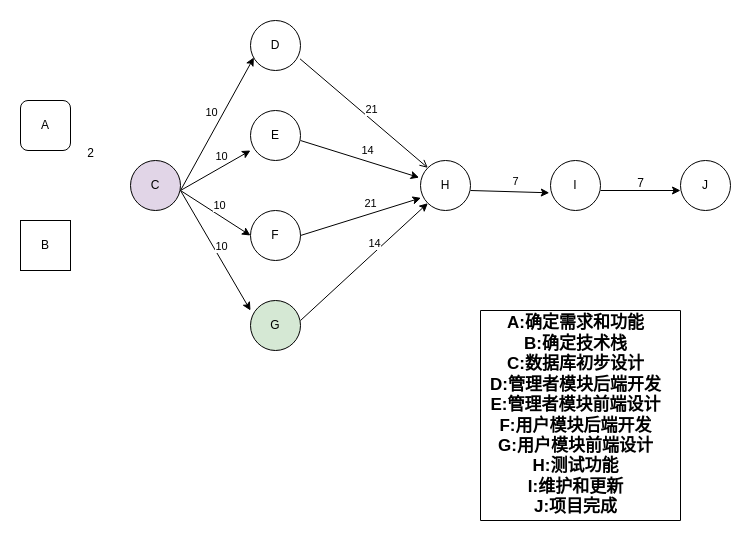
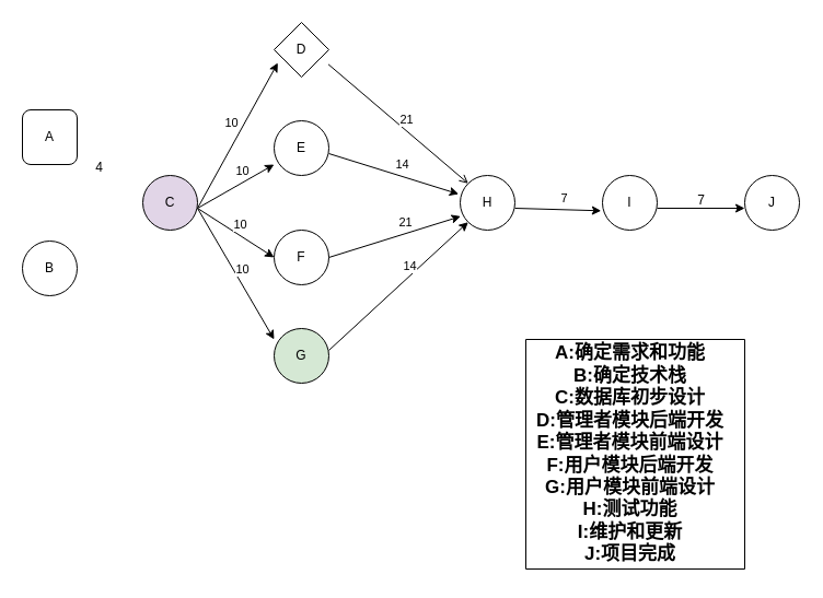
- <mxCell id="5" value="D" style="ellipse;whiteSpace=wrap;html=1;aspect=fixed;" vertex="1" parent="1"><mxGeometry x="250" y="20" width="50" height="50" as="geometry" /></mxCell>
+ <mxCell id="5" value="D" style="rhombus;whiteSpace=wrap;html=1;aspect=fixed;" vertex="1" parent="1"><mxGeometry x="250" y="20" width="50" height="50" as="geometry" /></mxCell>
- <mxCell id="30" value="2" style="text;html=1;align=center;verticalAlign=middle;resizable=0;points=[];autosize=1;strokeColor=none;fillColor=none;" vertex="1" parent="1"><mxGeometry x="75" y="138" width="30" height="30" as="geometry" /></mxCell>
+ <mxCell id="30" value="4" style="text;html=1;align=center;verticalAlign=middle;resizable=0;points=[];autosize=1;strokeColor=none;fillColor=none;" vertex="1" parent="1"><mxGeometry x="75" y="138" width="30" height="30" as="geometry" /></mxCell>
- <mxCell id="3" value="B" style="whiteSpace=wrap;html=1;aspect=fixed;rounded=0;" vertex="1" parent="1"><mxGeometry x="20" y="220" width="50" height="50" as="geometry" /></mxCell>
+ <mxCell id="3" value="B" style="ellipse;whiteSpace=wrap;html=1;aspect=fixed;" vertex="1" parent="1"><mxGeometry x="20" y="220" width="50" height="50" as="geometry" /></mxCell>
